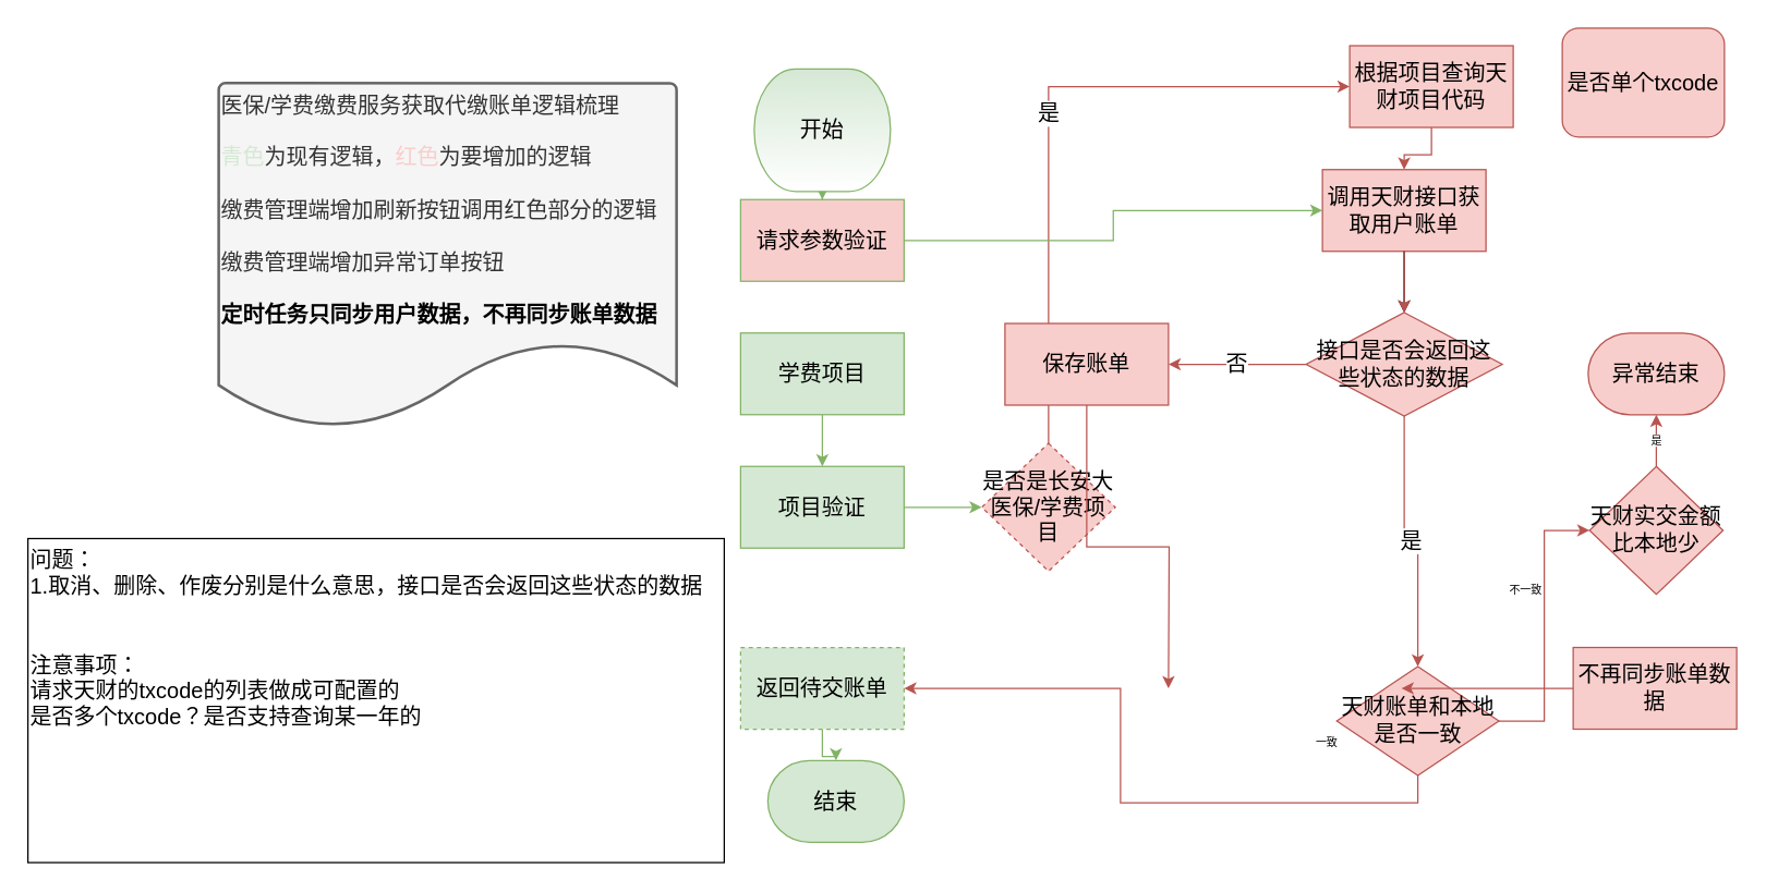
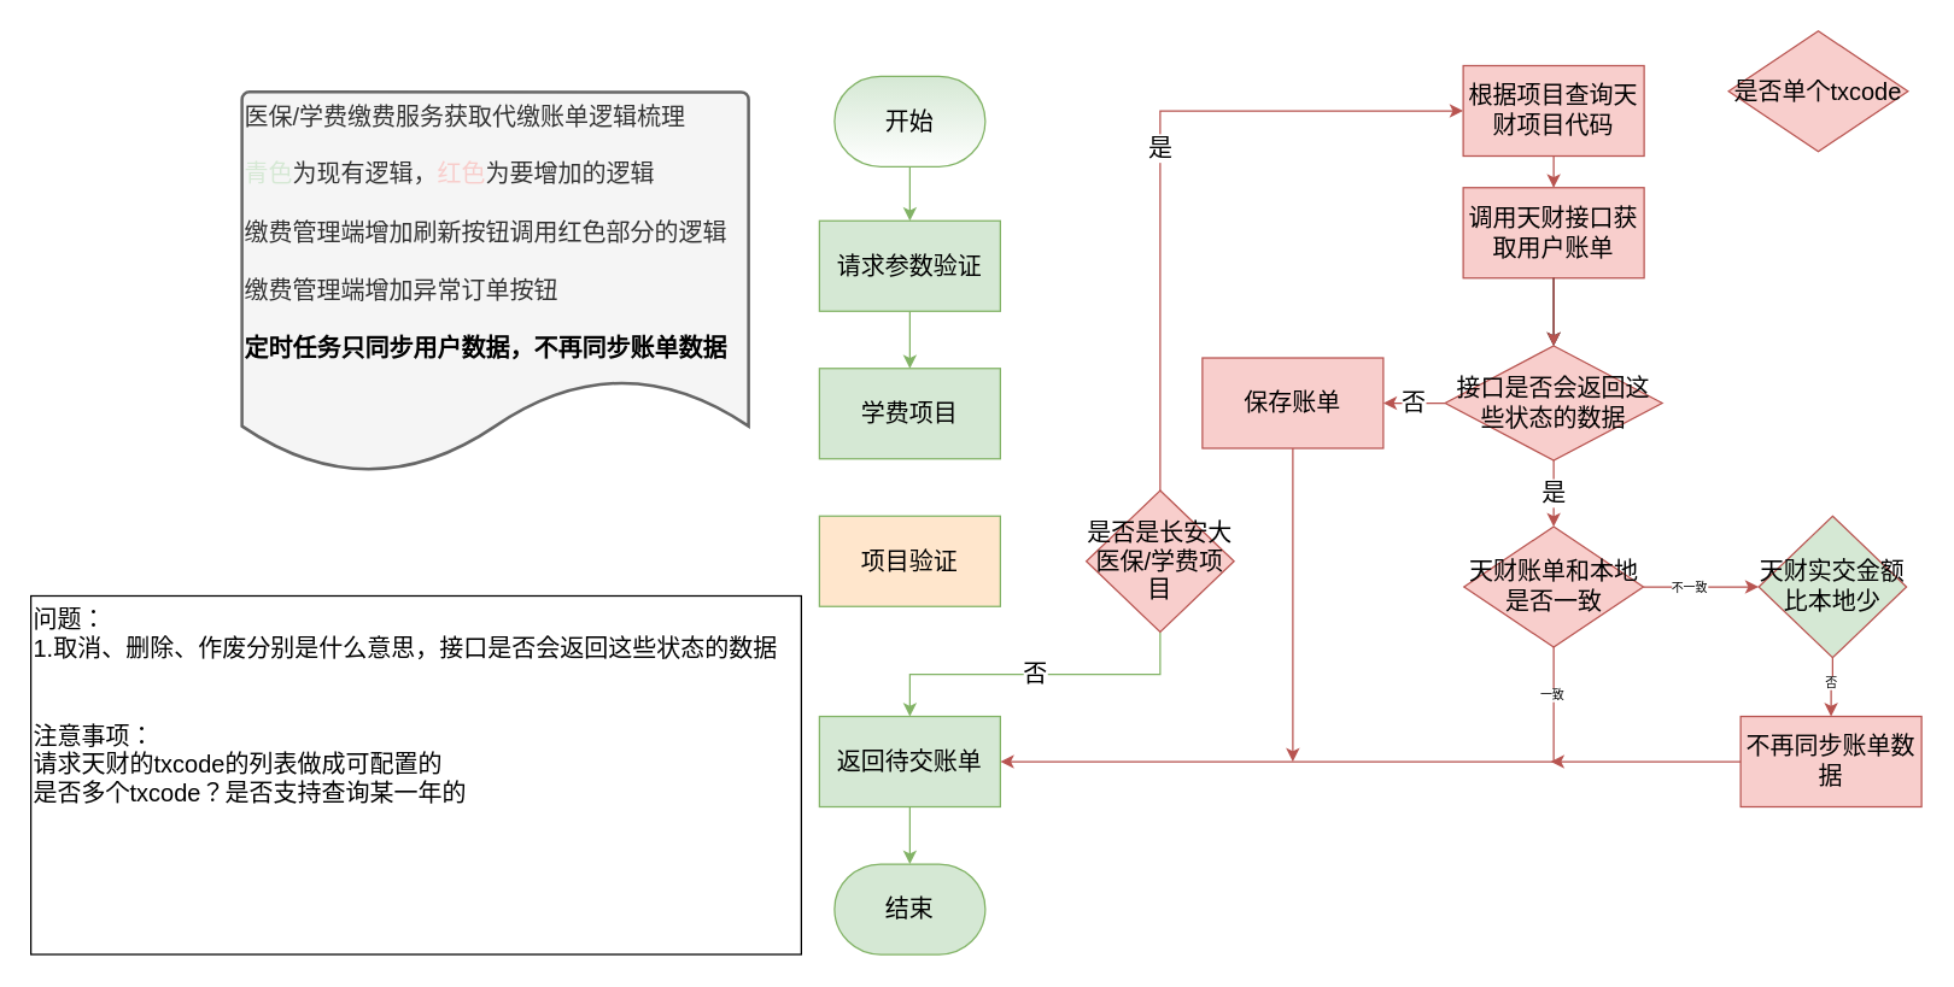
- <mxCell id="40" value="是否单个txcode" style="whiteSpace=wrap;html=1;fontSize=16;fillColor=#f8cecc;strokeColor=#b85450;rounded=1;" vertex="1" parent="1"><mxGeometry x="1146" y="20" width="119" height="80" as="geometry" /></mxCell>
+ <mxCell id="40" value="是否单个txcode" style="rhombus;whiteSpace=wrap;html=1;fontSize=16;fillColor=#f8cecc;strokeColor=#b85450;" vertex="1" parent="1"><mxGeometry x="1146" y="20" width="119" height="80" as="geometry" /></mxCell>
- <mxCell id="9" value="根据项目查询天财项目代码" style="whiteSpace=wrap;html=1;fontSize=16;fillColor=#f8cecc;strokeColor=#b85450;" parent="1" vertex="1"><mxGeometry x="990" y="33" width="120" height="60" as="geometry" /></mxCell>
+ <mxCell id="9" value="根据项目查询天财项目代码" style="whiteSpace=wrap;html=1;fontSize=16;fillColor=#f8cecc;strokeColor=#b85450;" parent="1" vertex="1"><mxGeometry x="970" y="43" width="120" height="60" as="geometry" /></mxCell>
- <mxCell id="3" value="开始" style="strokeWidth=1;html=1;shape=mxgraph.flowchart.terminator;whiteSpace=wrap;fontSize=16;fillColor=#d5e8d4;strokeColor=#82b366;gradientColor=#ffffff;" parent="1" vertex="1"><mxGeometry x="553" y="50" width="100" height="90" as="geometry" /></mxCell>
+ <mxCell id="3" value="开始" style="strokeWidth=1;html=1;shape=mxgraph.flowchart.terminator;whiteSpace=wrap;fontSize=16;fillColor=#d5e8d4;strokeColor=#82b366;gradientColor=#ffffff;" parent="1" vertex="1"><mxGeometry x="553" y="50" width="100" height="60" as="geometry" /></mxCell>
- <mxCell id="10" value="" style="edgeStyle=orthogonalEdgeStyle;rounded=0;orthogonalLoop=1;jettySize=auto;html=1;fontSize=8;fillColor=#d5e8d4;strokeColor=#82b366;" parent="1" source="11" target="21" edge="1"><mxGeometry relative="1" as="geometry" /></mxCell>
+ <mxCell id="10" value="" style="edgeStyle=orthogonalEdgeStyle;rounded=0;orthogonalLoop=1;jettySize=auto;html=1;fontSize=8;fillColor=#d5e8d4;strokeColor=#82b366;" parent="1" source="11" target="13" edge="1"><mxGeometry relative="1" as="geometry" /></mxCell>
- <mxCell id="11" value="请求参数验证" style="whiteSpace=wrap;html=1;fontSize=16;fillColor=#f8cecc;strokeColor=#82b366;" parent="1" vertex="1"><mxGeometry x="543" y="146" width="120" height="60" as="geometry" /></mxCell>
+ <mxCell id="11" value="请求参数验证" style="whiteSpace=wrap;html=1;fontSize=16;fillColor=#d5e8d4;strokeColor=#82b366;" parent="1" vertex="1"><mxGeometry x="543" y="146" width="120" height="60" as="geometry" /></mxCell>
- <mxCell id="34" value="保存账单" style="whiteSpace=wrap;html=1;fontSize=16;strokeColor=#b85450;fillColor=#f8cecc;" parent="1" vertex="1"><mxGeometry x="737" y="237" width="120" height="60" as="geometry" /></mxCell>
+ <mxCell id="34" value="保存账单" style="whiteSpace=wrap;html=1;fontSize=16;strokeColor=#b85450;fillColor=#f8cecc;" parent="1" vertex="1"><mxGeometry x="797" y="237" width="120" height="60" as="geometry" /></mxCell>
- <mxCell id="32" value="异常结束" style="strokeWidth=1;html=1;shape=mxgraph.flowchart.terminator;whiteSpace=wrap;fontSize=16;fillColor=#f8cecc;strokeColor=#b85450;" parent="1" vertex="1"><mxGeometry x="1165" y="244" width="100" height="60" as="geometry" /></mxCell>
- <mxCell id="12" value="" style="edgeStyle=orthogonalEdgeStyle;rounded=0;orthogonalLoop=1;jettySize=auto;html=1;fontSize=8;fillColor=#d5e8d4;strokeColor=#82b366;" parent="1" source="13" target="15" edge="1"><mxGeometry relative="1" as="geometry" /></mxCell>
- <mxCell id="29" value="是" style="edgeStyle=orthogonalEdgeStyle;rounded=0;orthogonalLoop=1;jettySize=auto;html=1;fontSize=8;fillColor=#f8cecc;strokeColor=#b85450;entryX=0.5;entryY=1;entryDx=0;entryDy=0;entryPerimeter=0;" parent="1" source="30" target="32" edge="1"><mxGeometry relative="1" as="geometry"><mxPoint x="1340" y="382" as="targetPoint" /><Array as="points"><mxPoint x="1215" y="324" /><mxPoint x="1215" y="324" /></Array></mxGeometry></mxCell>
- <mxCell id="15" value="项目验证" style="whiteSpace=wrap;html=1;fontSize=16;fillColor=#d5e8d4;strokeColor=#82b366;" parent="1" vertex="1"><mxGeometry x="543" y="342" width="120" height="60" as="geometry" /></mxCell>
+ <mxCell id="15" value="项目验证" style="whiteSpace=wrap;html=1;fontSize=16;fillColor=#ffe6cc;strokeColor=#82b366;" parent="1" vertex="1"><mxGeometry x="543" y="342" width="120" height="60" as="geometry" /></mxCell>
- <mxCell id="14" value="" style="edgeStyle=orthogonalEdgeStyle;rounded=0;orthogonalLoop=1;jettySize=auto;html=1;fontSize=8;fillColor=#d5e8d4;strokeColor=#82b366;" parent="1" source="15" target="7" edge="1"><mxGeometry relative="1" as="geometry" /></mxCell>
- <mxCell id="7" value="是否是长安大医保/学费项目" style="rhombus;whiteSpace=wrap;html=1;fontSize=16;align=center;fillColor=#f8cecc;strokeColor=#b85450;dashed=1;" parent="1" vertex="1"><mxGeometry x="720" y="325" width="98" height="94" as="geometry" /></mxCell>
+ <mxCell id="7" value="是否是长安大医保/学费项目" style="rhombus;whiteSpace=wrap;html=1;fontSize=16;align=center;fillColor=#f8cecc;strokeColor=#b85450;" parent="1" vertex="1"><mxGeometry x="720" y="325" width="98" height="94" as="geometry" /></mxCell>
- <mxCell id="30" value="天财实交金额比本地少" style="rhombus;whiteSpace=wrap;html=1;fontSize=16;align=center;fillColor=#f8cecc;strokeColor=#b85450;" parent="1" vertex="1"><mxGeometry x="1166" y="342" width="98" height="94" as="geometry" /></mxCell>
+ <mxCell id="30" value="天财实交金额比本地少" style="rhombus;whiteSpace=wrap;html=1;fontSize=16;align=center;fillColor=#d5e8d4;strokeColor=#b85450;" parent="1" vertex="1"><mxGeometry x="1166" y="342" width="98" height="94" as="geometry" /></mxCell>
+ <mxCell id="6" value="否" style="edgeStyle=orthogonalEdgeStyle;rounded=0;orthogonalLoop=1;jettySize=auto;html=1;fontSize=16;fillColor=#d5e8d4;strokeColor=#82b366;entryX=0.5;entryY=0;entryDx=0;entryDy=0;exitX=0.5;exitY=1;exitDx=0;exitDy=0;" parent="1" source="7" target="17" edge="1"><mxGeometry relative="1" as="geometry"><Array as="points"><mxPoint x="769" y="447" /><mxPoint x="603" y="447" /></Array></mxGeometry></mxCell>
+ <mxCell id="27" value="" style="edgeStyle=orthogonalEdgeStyle;rounded=0;orthogonalLoop=1;jettySize=auto;html=1;fontSize=8;fillColor=#f8cecc;strokeColor=#b85450;" parent="1" source="30" target="31" edge="1"><mxGeometry relative="1" as="geometry" /></mxCell>
+ <mxCell id="28" value="否" style="edgeLabel;html=1;align=center;verticalAlign=middle;resizable=0;points=[];fontSize=8;" parent="27" vertex="1" connectable="0"><mxGeometry x="-0.193" y="-2" relative="1" as="geometry"><mxPoint as="offset" /></mxGeometry></mxCell>
- <mxCell id="17" value="返回待交账单" style="whiteSpace=wrap;html=1;fontSize=16;fillColor=#d5e8d4;strokeColor=#82b366;dashed=1;" parent="1" vertex="1"><mxGeometry x="543" y="475" width="120" height="60" as="geometry" /></mxCell>
+ <mxCell id="17" value="返回待交账单" style="whiteSpace=wrap;html=1;fontSize=16;fillColor=#d5e8d4;strokeColor=#82b366;" parent="1" vertex="1"><mxGeometry x="543" y="475" width="120" height="60" as="geometry" /></mxCell>
- <mxCell id="24" value="天财账单和本地是否一致" style="rhombus;whiteSpace=wrap;html=1;fontSize=16;fillColor=#f8cecc;strokeColor=#b85450;" parent="1" vertex="1"><mxGeometry x="980.5" y="489" width="119" height="80" as="geometry" /></mxCell>
+ <mxCell id="24" value="天财账单和本地是否一致" style="rhombus;whiteSpace=wrap;html=1;fontSize=16;fillColor=#f8cecc;strokeColor=#b85450;" parent="1" vertex="1"><mxGeometry x="970.5" y="349" width="119" height="80" as="geometry" /></mxCell>
- <mxCell id="18" value="结束" style="strokeWidth=1;html=1;shape=mxgraph.flowchart.terminator;whiteSpace=wrap;fontSize=16;fillColor=#d5e8d4;strokeColor=#82b366;" parent="1" vertex="1"><mxGeometry x="563" y="558" width="100" height="60" as="geometry" /></mxCell>
+ <mxCell id="18" value="结束" style="strokeWidth=1;html=1;shape=mxgraph.flowchart.terminator;whiteSpace=wrap;fontSize=16;fillColor=#d5e8d4;strokeColor=#82b366;" parent="1" vertex="1"><mxGeometry x="553" y="573" width="100" height="60" as="geometry" /></mxCell>
